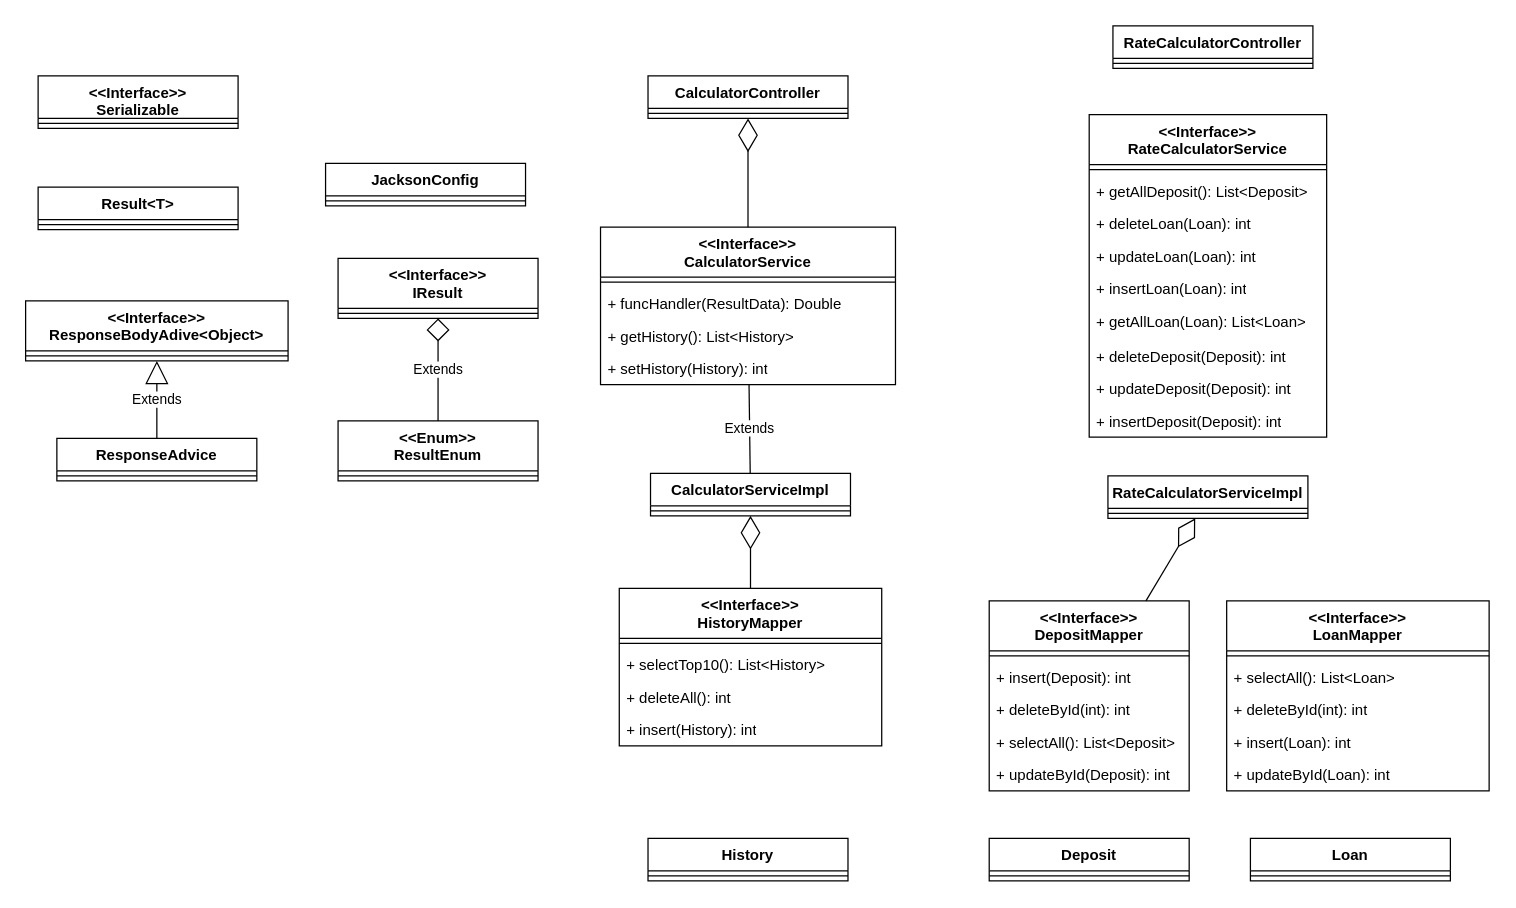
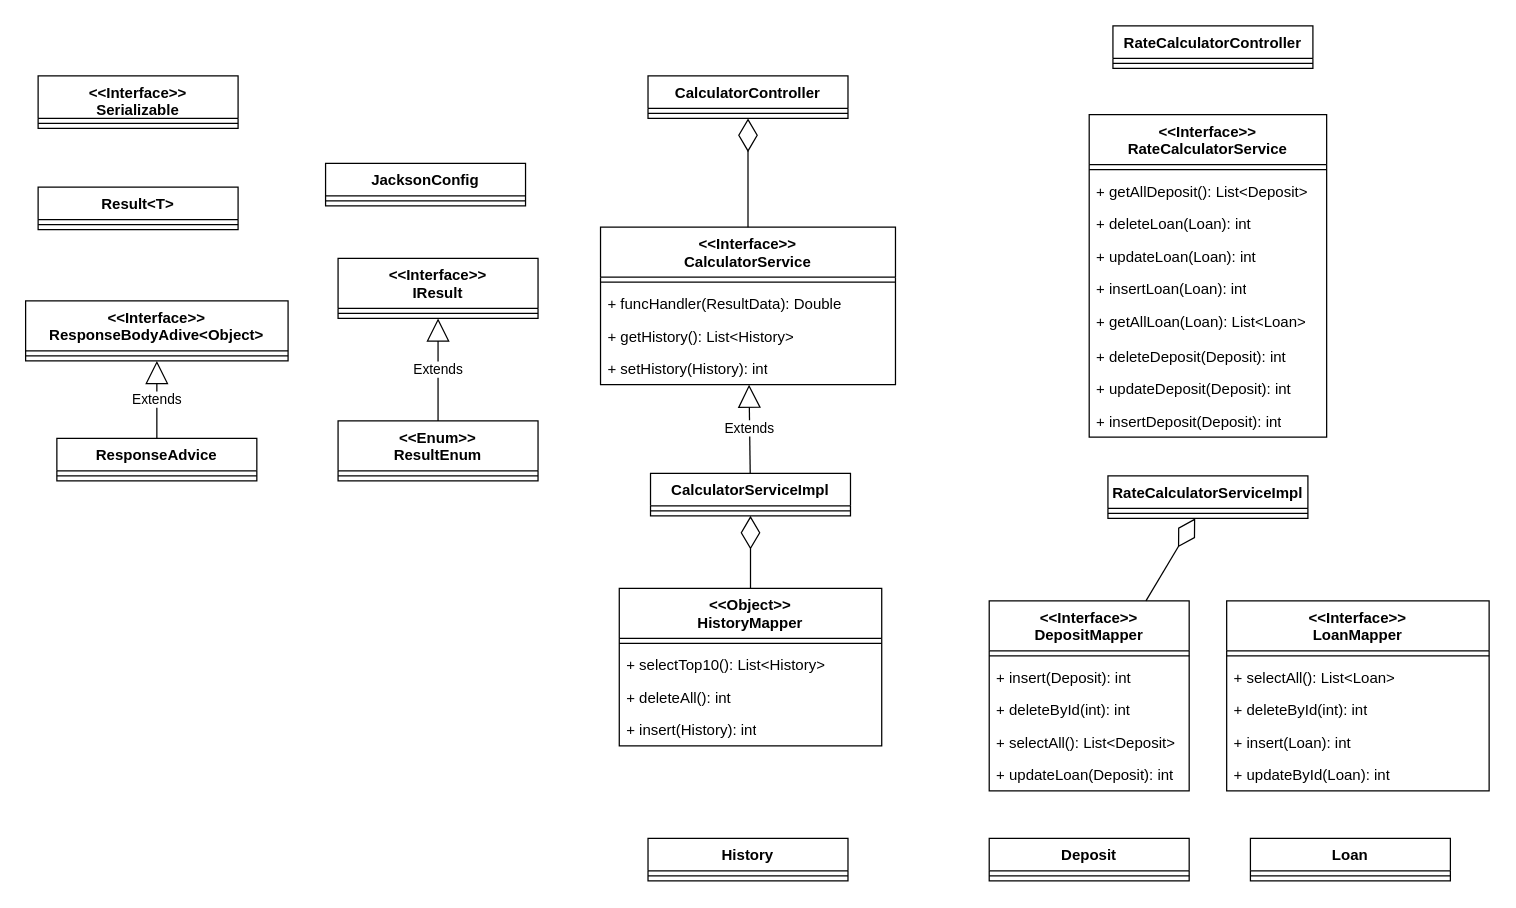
- <mxCell id="64" value="Extends" style="endArrow=diamond;endSize=16;endFill=0;html=1;rounded=0;" parent="1" source="18" target="10" edge="1"><mxGeometry width="160" relative="1" as="geometry"><mxPoint x="70" y="246" as="sourcePoint" /><mxPoint x="230" y="246" as="targetPoint" /></mxGeometry></mxCell>
+ <mxCell id="64" value="Extends" style="endArrow=block;endSize=16;endFill=0;html=1;rounded=0;" parent="1" source="18" target="10" edge="1"><mxGeometry width="160" relative="1" as="geometry"><mxPoint x="70" y="246" as="sourcePoint" /><mxPoint x="230" y="246" as="targetPoint" /></mxGeometry></mxCell>
- <mxCell id="58" value="Extends" style="endArrow=none;endSize=16;endFill=0;html=1;rounded=0;" parent="1" source="39" target="43" edge="1"><mxGeometry width="160" relative="1" as="geometry"><mxPoint x="740" y="550" as="sourcePoint" /><mxPoint x="900" y="550" as="targetPoint" /></mxGeometry></mxCell>
+ <mxCell id="58" value="Extends" style="endArrow=block;endSize=16;endFill=0;html=1;rounded=0;" parent="1" source="39" target="43" edge="1"><mxGeometry width="160" relative="1" as="geometry"><mxPoint x="740" y="550" as="sourcePoint" /><mxPoint x="900" y="550" as="targetPoint" /></mxGeometry></mxCell>
- <mxCell id="28" value="&amp;lt;&amp;lt;Interface&amp;gt;&amp;gt;&lt;br&gt;HistoryMapper" style="swimlane;fontStyle=1;align=center;verticalAlign=top;childLayout=stackLayout;horizontal=1;startSize=40;horizontalStack=0;resizeParent=1;resizeParentMax=0;resizeLast=0;collapsible=1;marginBottom=0;whiteSpace=wrap;html=1;" parent="1" vertex="1"><mxGeometry x="495" y="470" width="210" height="126" as="geometry" /></mxCell>
+ <mxCell id="28" value="&amp;lt;&amp;lt;Object&amp;gt;&amp;gt;&lt;br&gt;HistoryMapper" style="swimlane;fontStyle=1;align=center;verticalAlign=top;childLayout=stackLayout;horizontal=1;startSize=40;horizontalStack=0;resizeParent=1;resizeParentMax=0;resizeLast=0;collapsible=1;marginBottom=0;whiteSpace=wrap;html=1;" parent="1" vertex="1"><mxGeometry x="495" y="470" width="210" height="126" as="geometry" /></mxCell>
- <mxCell id="27" value="+ updateById(Deposit): int" style="text;strokeColor=none;fillColor=none;align=left;verticalAlign=top;spacingLeft=4;spacingRight=4;overflow=hidden;rotatable=0;points=[[0,0.5],[1,0.5]];portConstraint=eastwest;whiteSpace=wrap;html=1;" parent="22" vertex="1"><mxGeometry y="126" width="160" height="26" as="geometry" /></mxCell>
+ <mxCell id="27" value="+ updateLoan(Deposit): int" style="text;strokeColor=none;fillColor=none;align=left;verticalAlign=top;spacingLeft=4;spacingRight=4;overflow=hidden;rotatable=0;points=[[0,0.5],[1,0.5]];portConstraint=eastwest;whiteSpace=wrap;html=1;" parent="22" vertex="1"><mxGeometry y="126" width="160" height="26" as="geometry" /></mxCell>
